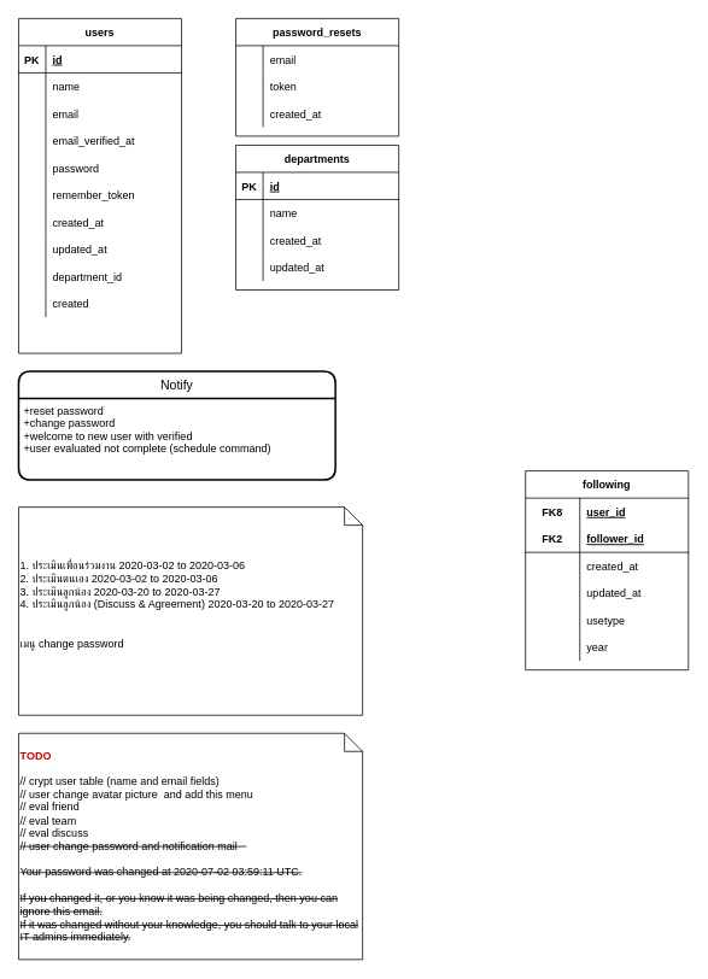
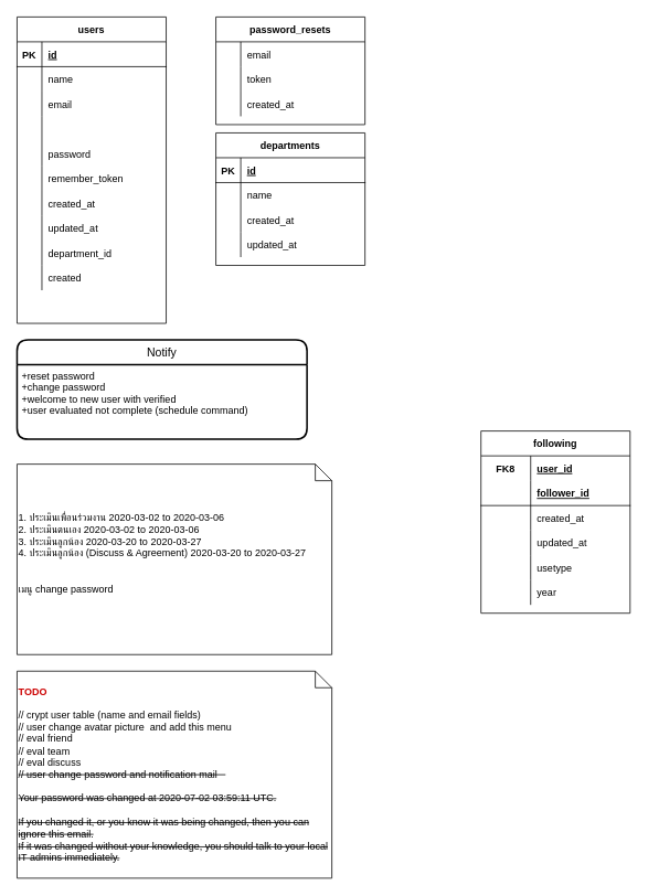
- <mxCell id="14" value="email_verified_at" style="shape=partialRectangle;connectable=0;fillColor=none;top=0;left=0;bottom=0;right=0;align=left;spacingLeft=6;overflow=hidden;" parent="12" vertex="1"><mxGeometry x="30" width="150" height="30" as="geometry" /></mxCell>
- <mxCell id="64" value="FK2" style="shape=partialRectangle;connectable=0;fillColor=none;top=0;left=0;bottom=0;right=0;fontStyle=1;overflow=hidden;" parent="63" vertex="1"><mxGeometry width="60" height="30" as="geometry" /></mxCell>
